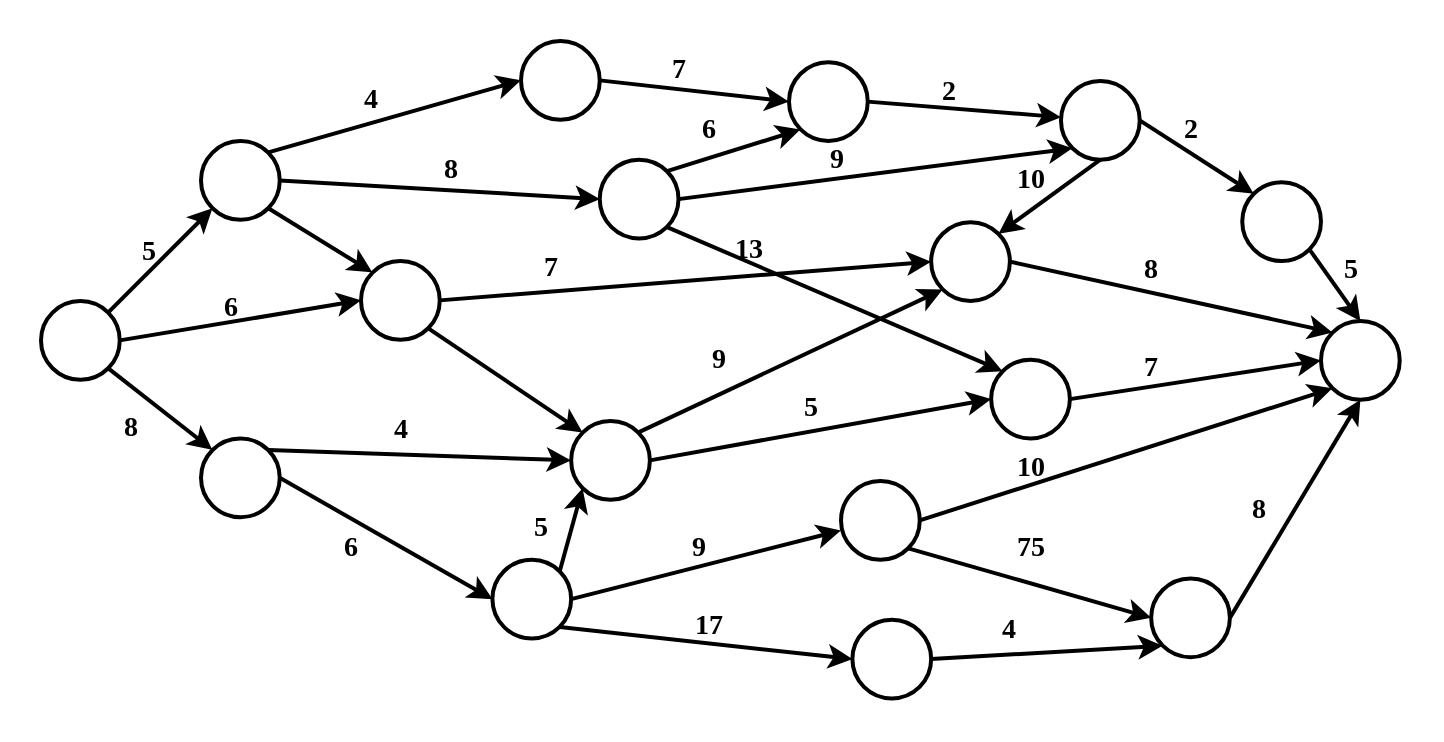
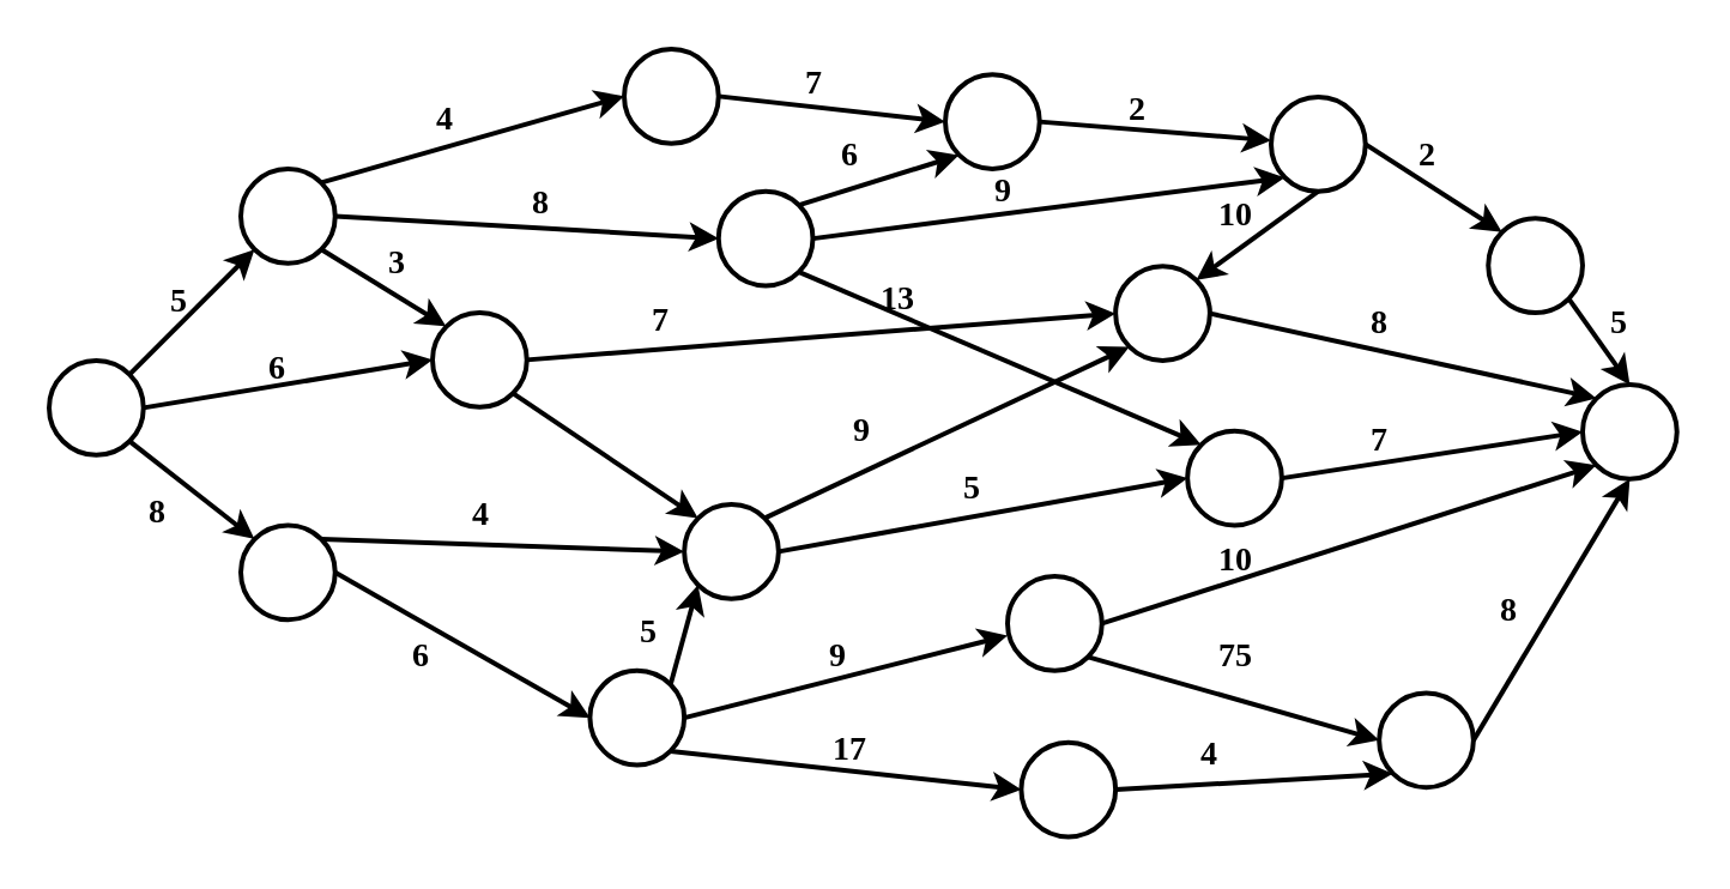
+ <mxCell id="53" value="3" style="text;html=1;align=center;verticalAlign=middle;resizable=0;points=[];autosize=1;strokeColor=none;fillColor=none;fontSize=14;fontFamily=Times New Roman;fontStyle=1" parent="1" vertex="1"><mxGeometry x="150" y="95.32" width="30" height="30" as="geometry" /></mxCell>
